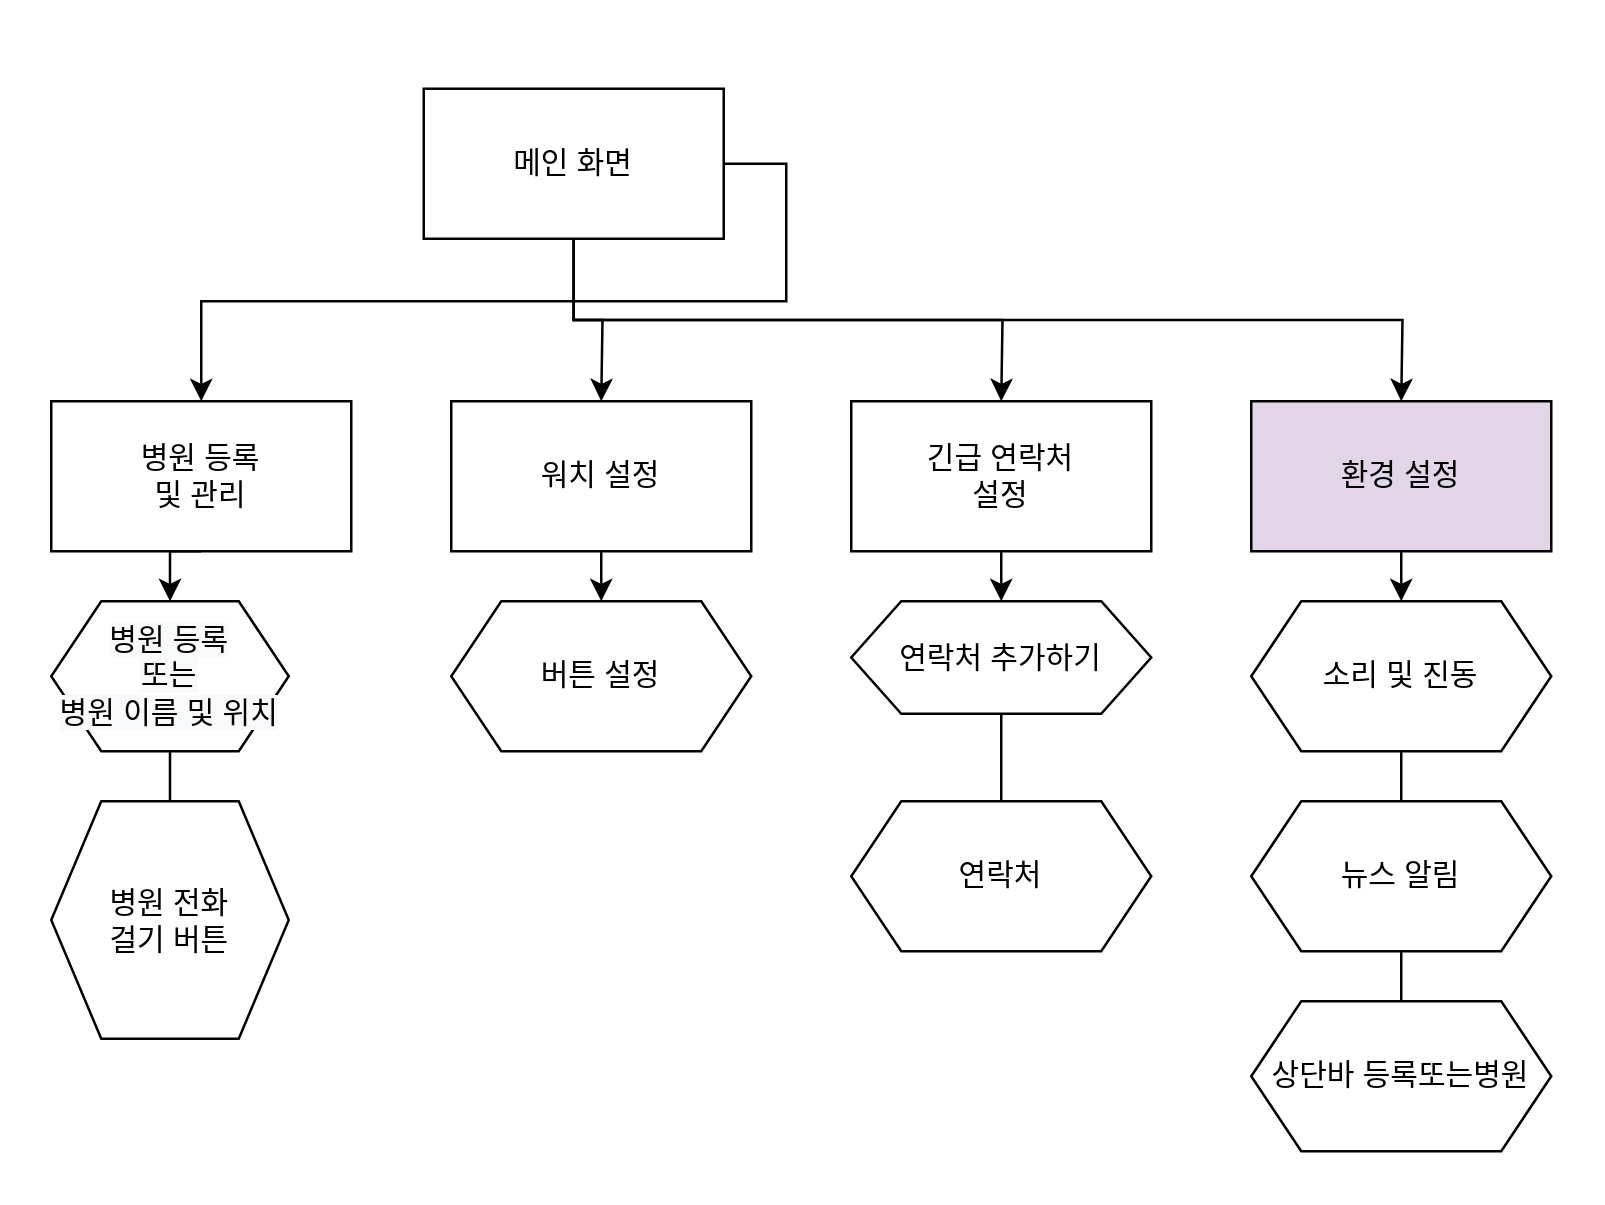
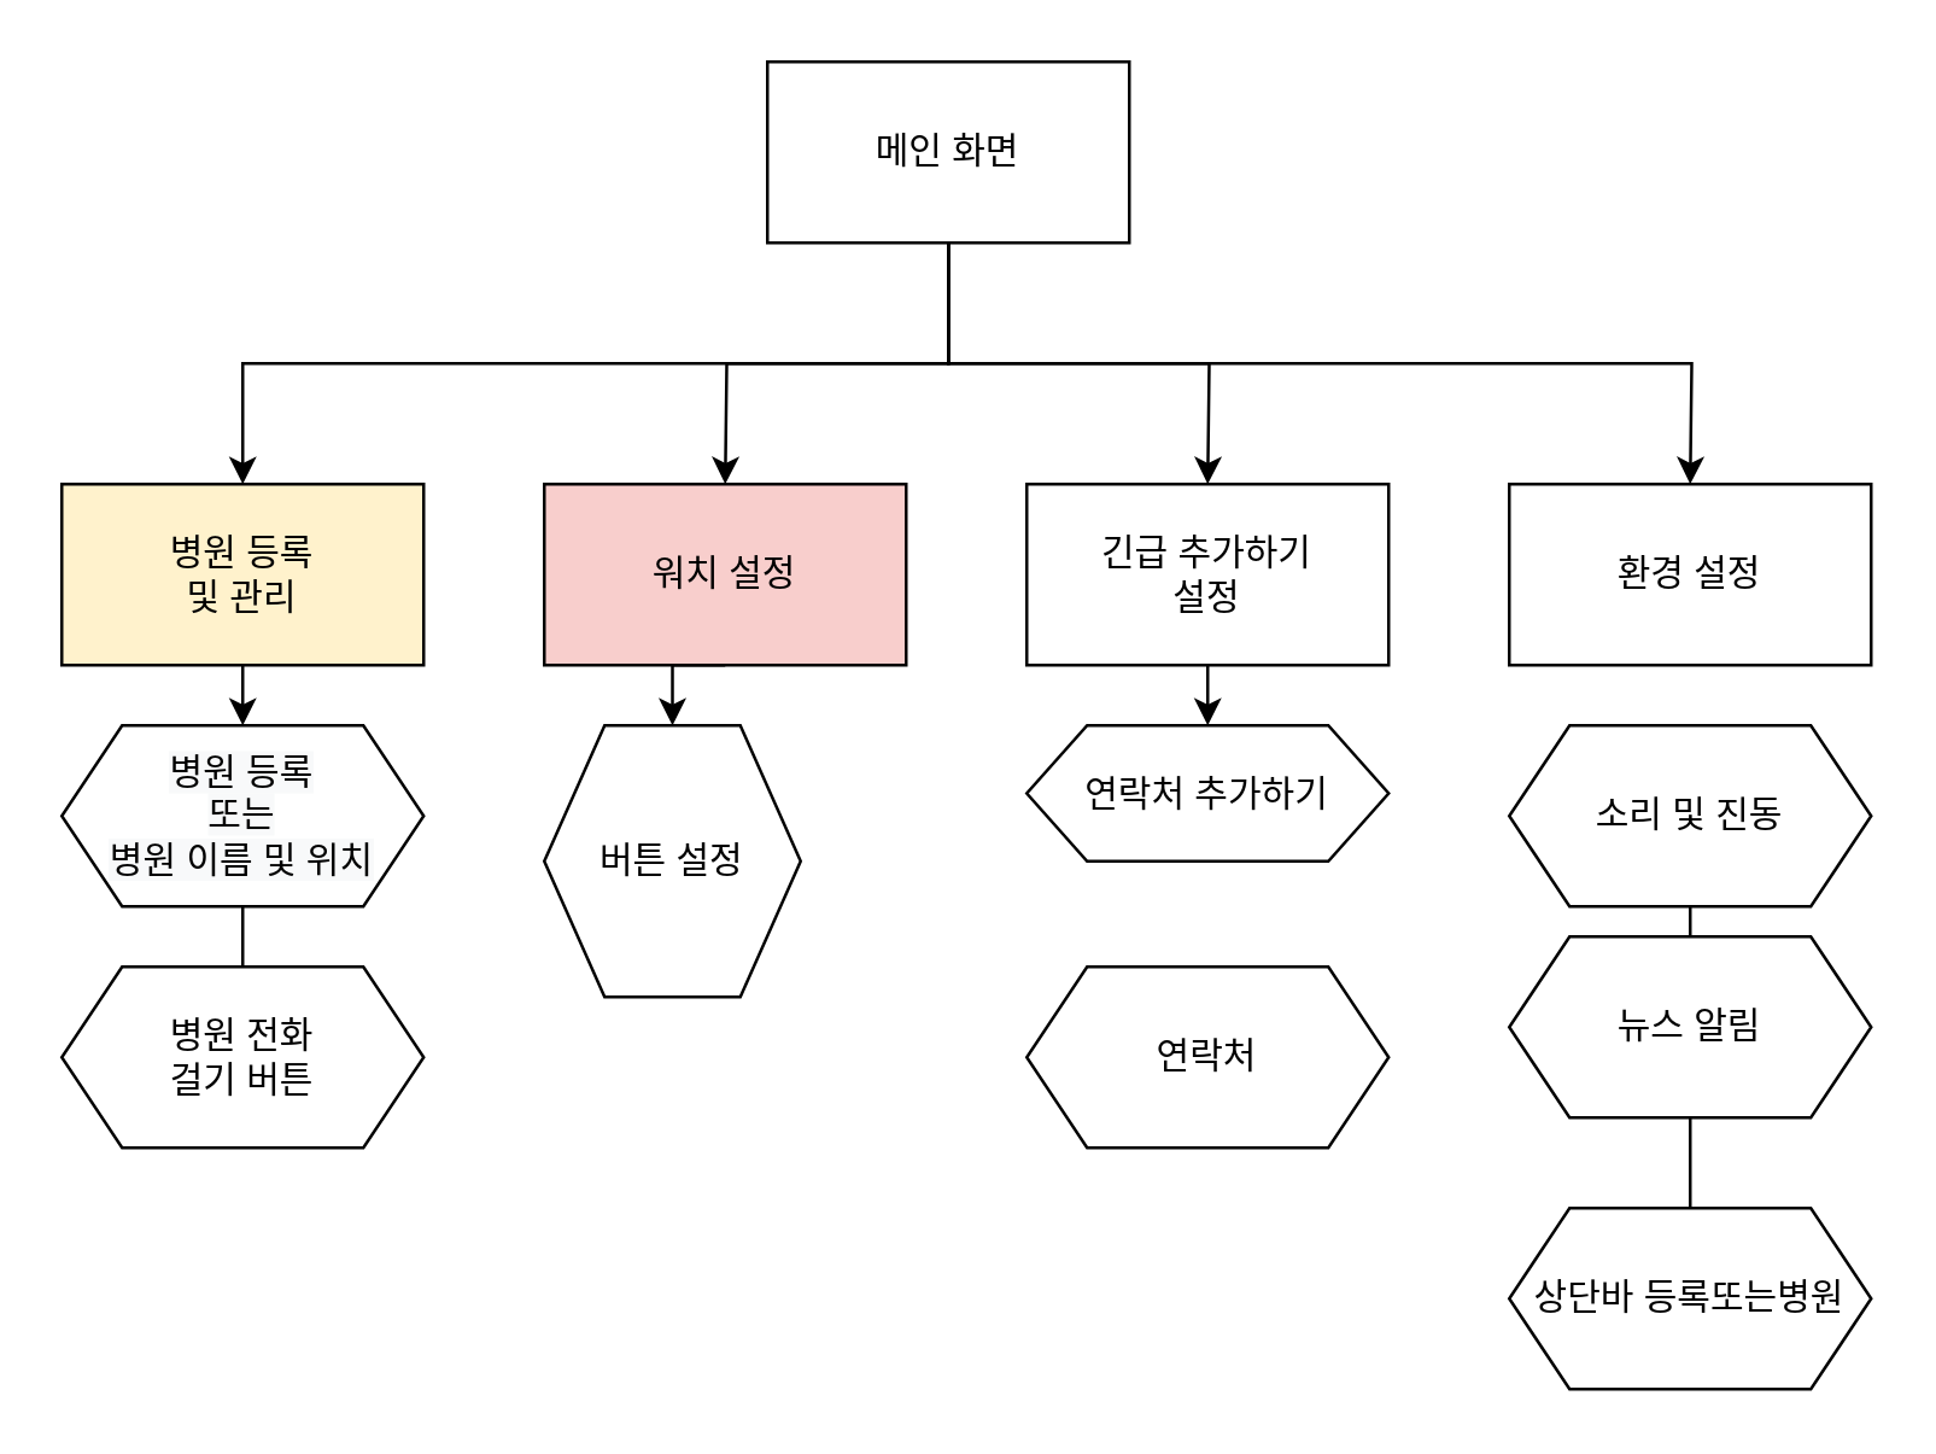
- <mxCell id="6" value="메인 화면" style="rounded=0;whiteSpace=wrap;html=1;" vertex="1" parent="1"><mxGeometry x="169" y="35" width="120" height="60" as="geometry" /></mxCell>
+ <mxCell id="6" value="메인 화면" style="rounded=0;whiteSpace=wrap;html=1;" vertex="1" parent="1"><mxGeometry x="254" y="20" width="120" height="60" as="geometry" /></mxCell>
- <mxCell id="8" value="병원 등록&lt;br&gt;및 관리" style="rounded=0;whiteSpace=wrap;html=1;" vertex="1" parent="1"><mxGeometry x="20" y="160" width="120" height="60" as="geometry" /></mxCell>
+ <mxCell id="8" value="병원 등록&lt;br&gt;및 관리" style="rounded=0;whiteSpace=wrap;html=1;fillColor=#fff2cc;" vertex="1" parent="1"><mxGeometry x="20" y="160" width="120" height="60" as="geometry" /></mxCell>
- <mxCell id="10" value="워치 설정" style="rounded=0;whiteSpace=wrap;html=1;" vertex="1" parent="1"><mxGeometry x="180" y="160" width="120" height="60" as="geometry" /></mxCell>
+ <mxCell id="10" value="워치 설정" style="rounded=0;whiteSpace=wrap;html=1;fillColor=#f8cecc;" vertex="1" parent="1"><mxGeometry x="180" y="160" width="120" height="60" as="geometry" /></mxCell>
- <mxCell id="12" value="긴급 연락처&lt;br&gt;설정" style="rounded=0;whiteSpace=wrap;html=1;" vertex="1" parent="1"><mxGeometry x="340" y="160" width="120" height="60" as="geometry" /></mxCell>
+ <mxCell id="12" value="긴급 추가하기&lt;br&gt;설정" style="rounded=0;whiteSpace=wrap;html=1;" vertex="1" parent="1"><mxGeometry x="340" y="160" width="120" height="60" as="geometry" /></mxCell>
- <mxCell id="14" value="환경 설정" style="rounded=0;whiteSpace=wrap;html=1;fillColor=#e1d5e7;" vertex="1" parent="1"><mxGeometry x="500" y="160" width="120" height="60" as="geometry" /></mxCell>
+ <mxCell id="14" value="환경 설정" style="rounded=0;whiteSpace=wrap;html=1;" vertex="1" parent="1"><mxGeometry x="500" y="160" width="120" height="60" as="geometry" /></mxCell>
- <mxCell id="13" style="edgeStyle=orthogonalEdgeStyle;rounded=0;orthogonalLoop=1;jettySize=auto;html=1;exitX=0.5;exitY=1;exitDx=0;exitDy=0;entryX=0.5;entryY=0;entryDx=0;entryDy=0;fontFamily=Helvetica;fontSize=12;fontColor=default;endArrow=classic;endFill=1;" edge="1" parent="1" source="14" target="23"><mxGeometry relative="1" as="geometry" /></mxCell>
- <mxCell id="16" value="&lt;span style=&quot;color: rgb(0, 0, 0); font-family: Helvetica; font-size: 12px; font-style: normal; font-variant-ligatures: normal; font-variant-caps: normal; font-weight: 400; letter-spacing: normal; orphans: 2; text-align: center; text-indent: 0px; text-transform: none; widows: 2; word-spacing: 0px; -webkit-text-stroke-width: 0px; text-decoration-thickness: initial; text-decoration-style: initial; text-decoration-color: initial; background-color: rgb(248, 249, 250); float: none; display: inline !important;&quot;&gt;병원 등록&lt;/span&gt;&lt;br style=&quot;color: rgb(0, 0, 0); font-family: Helvetica; font-size: 12px; font-style: normal; font-variant-ligatures: normal; font-variant-caps: normal; font-weight: 400; letter-spacing: normal; orphans: 2; text-align: center; text-indent: 0px; text-transform: none; widows: 2; word-spacing: 0px; -webkit-text-stroke-width: 0px; text-decoration-thickness: initial; text-decoration-style: initial; text-decoration-color: initial; background-color: rgb(248, 249, 250);&quot;&gt;&lt;span style=&quot;color: rgb(0, 0, 0); font-family: Helvetica; font-size: 12px; font-style: normal; font-variant-ligatures: normal; font-variant-caps: normal; font-weight: 400; letter-spacing: normal; orphans: 2; text-align: center; text-indent: 0px; text-transform: none; widows: 2; word-spacing: 0px; -webkit-text-stroke-width: 0px; text-decoration-thickness: initial; text-decoration-style: initial; text-decoration-color: initial; background-color: rgb(248, 249, 250); float: none; display: inline !important;&quot;&gt;또는&lt;/span&gt;&lt;br style=&quot;color: rgb(0, 0, 0); font-family: Helvetica; font-size: 12px; font-style: normal; font-variant-ligatures: normal; font-variant-caps: normal; font-weight: 400; letter-spacing: normal; orphans: 2; text-align: center; text-indent: 0px; text-transform: none; widows: 2; word-spacing: 0px; -webkit-text-stroke-width: 0px; text-decoration-thickness: initial; text-decoration-style: initial; text-decoration-color: initial; background-color: rgb(248, 249, 250);&quot;&gt;&lt;span style=&quot;color: rgb(0, 0, 0); font-family: Helvetica; font-size: 12px; font-style: normal; font-variant-ligatures: normal; font-variant-caps: normal; font-weight: 400; letter-spacing: normal; orphans: 2; text-align: center; text-indent: 0px; text-transform: none; widows: 2; word-spacing: 0px; -webkit-text-stroke-width: 0px; text-decoration-thickness: initial; text-decoration-style: initial; text-decoration-color: initial; background-color: rgb(248, 249, 250); float: none; display: inline !important;&quot;&gt;병원 이름 및 위치&lt;/span&gt;" style="shape=hexagon;perimeter=hexagonPerimeter2;whiteSpace=wrap;html=1;fixedSize=1;fontFamily=Helvetica;fontSize=12;fontColor=default;strokeColor=default;fillColor=default;" vertex="1" parent="1"><mxGeometry x="20" y="240" width="95" height="60" as="geometry" /></mxCell>
+ <mxCell id="16" value="&lt;span style=&quot;color: rgb(0, 0, 0); font-family: Helvetica; font-size: 12px; font-style: normal; font-variant-ligatures: normal; font-variant-caps: normal; font-weight: 400; letter-spacing: normal; orphans: 2; text-align: center; text-indent: 0px; text-transform: none; widows: 2; word-spacing: 0px; -webkit-text-stroke-width: 0px; text-decoration-thickness: initial; text-decoration-style: initial; text-decoration-color: initial; background-color: rgb(248, 249, 250); float: none; display: inline !important;&quot;&gt;병원 등록&lt;/span&gt;&lt;br style=&quot;color: rgb(0, 0, 0); font-family: Helvetica; font-size: 12px; font-style: normal; font-variant-ligatures: normal; font-variant-caps: normal; font-weight: 400; letter-spacing: normal; orphans: 2; text-align: center; text-indent: 0px; text-transform: none; widows: 2; word-spacing: 0px; -webkit-text-stroke-width: 0px; text-decoration-thickness: initial; text-decoration-style: initial; text-decoration-color: initial; background-color: rgb(248, 249, 250);&quot;&gt;&lt;span style=&quot;color: rgb(0, 0, 0); font-family: Helvetica; font-size: 12px; font-style: normal; font-variant-ligatures: normal; font-variant-caps: normal; font-weight: 400; letter-spacing: normal; orphans: 2; text-align: center; text-indent: 0px; text-transform: none; widows: 2; word-spacing: 0px; -webkit-text-stroke-width: 0px; text-decoration-thickness: initial; text-decoration-style: initial; text-decoration-color: initial; background-color: rgb(248, 249, 250); float: none; display: inline !important;&quot;&gt;또는&lt;/span&gt;&lt;br style=&quot;color: rgb(0, 0, 0); font-family: Helvetica; font-size: 12px; font-style: normal; font-variant-ligatures: normal; font-variant-caps: normal; font-weight: 400; letter-spacing: normal; orphans: 2; text-align: center; text-indent: 0px; text-transform: none; widows: 2; word-spacing: 0px; -webkit-text-stroke-width: 0px; text-decoration-thickness: initial; text-decoration-style: initial; text-decoration-color: initial; background-color: rgb(248, 249, 250);&quot;&gt;&lt;span style=&quot;color: rgb(0, 0, 0); font-family: Helvetica; font-size: 12px; font-style: normal; font-variant-ligatures: normal; font-variant-caps: normal; font-weight: 400; letter-spacing: normal; orphans: 2; text-align: center; text-indent: 0px; text-transform: none; widows: 2; word-spacing: 0px; -webkit-text-stroke-width: 0px; text-decoration-thickness: initial; text-decoration-style: initial; text-decoration-color: initial; background-color: rgb(248, 249, 250); float: none; display: inline !important;&quot;&gt;병원 이름 및 위치&lt;/span&gt;" style="shape=hexagon;perimeter=hexagonPerimeter2;whiteSpace=wrap;html=1;fixedSize=1;fontFamily=Helvetica;fontSize=12;fontColor=default;strokeColor=default;fillColor=default;" vertex="1" parent="1"><mxGeometry x="20" y="240" width="120" height="60" as="geometry" /></mxCell>
- <mxCell id="18" value="버튼 설정" style="shape=hexagon;perimeter=hexagonPerimeter2;whiteSpace=wrap;html=1;fixedSize=1;fontFamily=Helvetica;fontSize=12;fontColor=default;strokeColor=default;fillColor=default;" vertex="1" parent="1"><mxGeometry x="180" y="240" width="120" height="60" as="geometry" /></mxCell>
+ <mxCell id="18" value="버튼 설정" style="shape=hexagon;perimeter=hexagonPerimeter2;whiteSpace=wrap;html=1;fixedSize=1;fontFamily=Helvetica;fontSize=12;fontColor=default;strokeColor=default;fillColor=default;" vertex="1" parent="1"><mxGeometry x="180" y="240" width="85" height="90" as="geometry" /></mxCell>
- <mxCell id="19" style="edgeStyle=orthogonalEdgeStyle;rounded=0;orthogonalLoop=1;jettySize=auto;html=1;exitX=0.5;exitY=1;exitDx=0;exitDy=0;entryX=0.5;entryY=0;entryDx=0;entryDy=0;fontFamily=Helvetica;fontSize=12;fontColor=default;endArrow=none;endFill=0;" edge="1" parent="1" source="20" target="21"><mxGeometry relative="1" as="geometry" /></mxCell>
- <mxCell id="25" value="뉴스 알림" style="shape=hexagon;perimeter=hexagonPerimeter2;whiteSpace=wrap;html=1;fixedSize=1;fontFamily=Helvetica;fontSize=12;fontColor=default;strokeColor=default;fillColor=default;" vertex="1" parent="1"><mxGeometry x="500" y="320" width="120" height="60" as="geometry" /></mxCell>
+ <mxCell id="25" value="뉴스 알림" style="shape=hexagon;perimeter=hexagonPerimeter2;whiteSpace=wrap;html=1;fixedSize=1;fontFamily=Helvetica;fontSize=12;fontColor=default;strokeColor=default;fillColor=default;" vertex="1" parent="1"><mxGeometry x="500" y="310" width="120" height="60" as="geometry" /></mxCell>
- <mxCell id="17" value="병원 전화&lt;br&gt;걸기 버튼" style="shape=hexagon;perimeter=hexagonPerimeter2;whiteSpace=wrap;html=1;fixedSize=1;fontFamily=Helvetica;fontSize=12;fontColor=default;strokeColor=default;fillColor=default;" vertex="1" parent="1"><mxGeometry x="20" y="320" width="95" height="95" as="geometry" /></mxCell>
+ <mxCell id="17" value="병원 전화&lt;br&gt;걸기 버튼" style="shape=hexagon;perimeter=hexagonPerimeter2;whiteSpace=wrap;html=1;fixedSize=1;fontFamily=Helvetica;fontSize=12;fontColor=default;strokeColor=default;fillColor=default;" vertex="1" parent="1"><mxGeometry x="20" y="320" width="120" height="60" as="geometry" /></mxCell>
